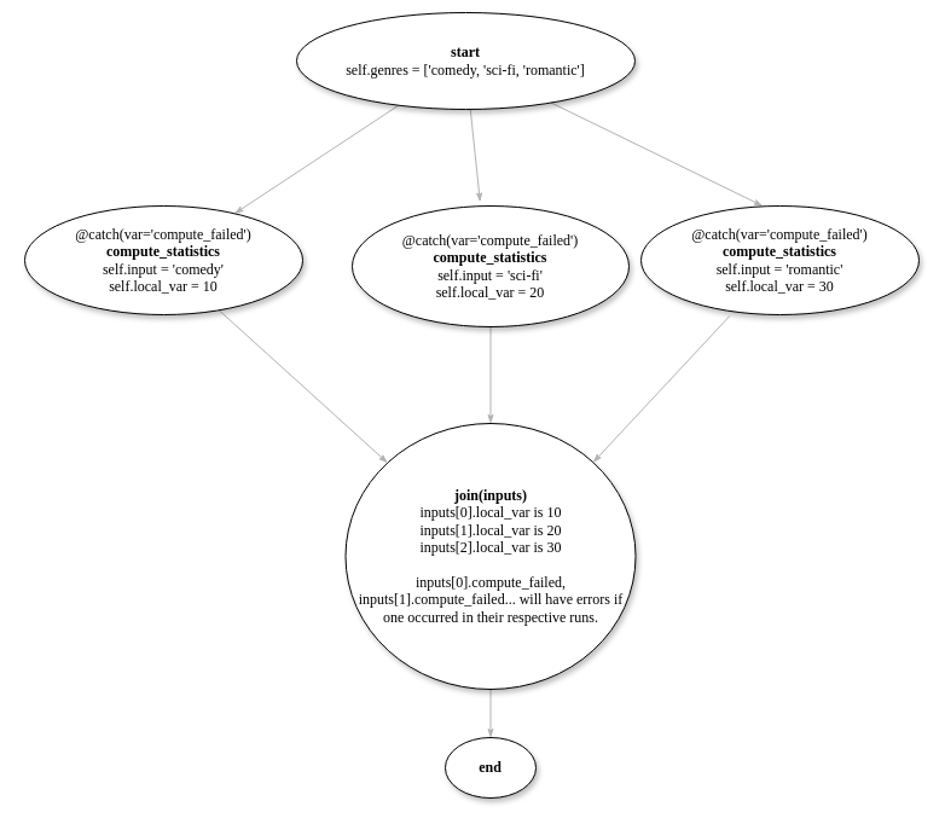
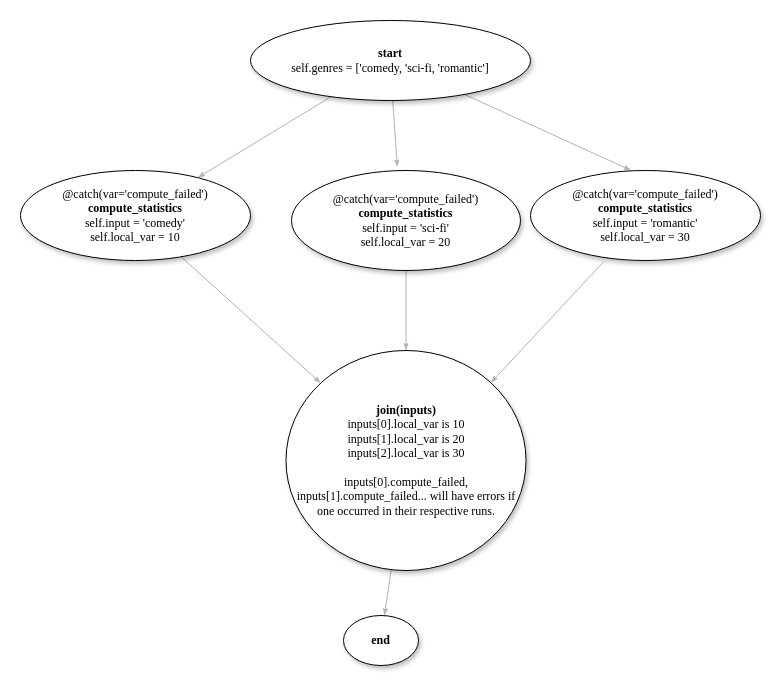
- <mxCell id="5" value="&lt;b&gt;start&lt;/b&gt;&lt;br&gt;self.genres = ['comedy, 'sci-fi, 'romantic']" style="ellipse;whiteSpace=wrap;html=1;rounded=0;shadow=1;comic=0;labelBackgroundColor=none;strokeWidth=1;fontFamily=Verdana;fontSize=12;align=center;" parent="1" vertex="1"><mxGeometry x="245" y="10" width="280" height="80" as="geometry" /></mxCell>
+ <mxCell id="5" value="&lt;b&gt;start&lt;/b&gt;&lt;br&gt;self.genres = ['comedy, 'sci-fi, 'romantic']" style="ellipse;whiteSpace=wrap;html=1;rounded=0;shadow=1;comic=0;labelBackgroundColor=none;strokeWidth=1;fontFamily=Verdana;fontSize=12;align=center;" parent="1" vertex="1"><mxGeometry x="250" y="20" width="280" height="80" as="geometry" /></mxCell>
- <mxCell id="11" value="&lt;span&gt;&lt;b&gt;end&lt;/b&gt;&lt;br&gt;&lt;/span&gt;" style="ellipse;whiteSpace=wrap;html=1;rounded=0;shadow=1;comic=0;labelBackgroundColor=none;strokeWidth=1;fontFamily=Verdana;fontSize=12;align=center;" parent="1" vertex="1"><mxGeometry x="368" y="610" width="75" height="50" as="geometry" /></mxCell>
+ <mxCell id="11" value="&lt;span&gt;&lt;b&gt;end&lt;/b&gt;&lt;br&gt;&lt;/span&gt;" style="ellipse;whiteSpace=wrap;html=1;rounded=0;shadow=1;comic=0;labelBackgroundColor=none;strokeWidth=1;fontFamily=Verdana;fontSize=12;align=center;" parent="1" vertex="1"><mxGeometry x="343" y="615" width="75" height="50" as="geometry" /></mxCell>
